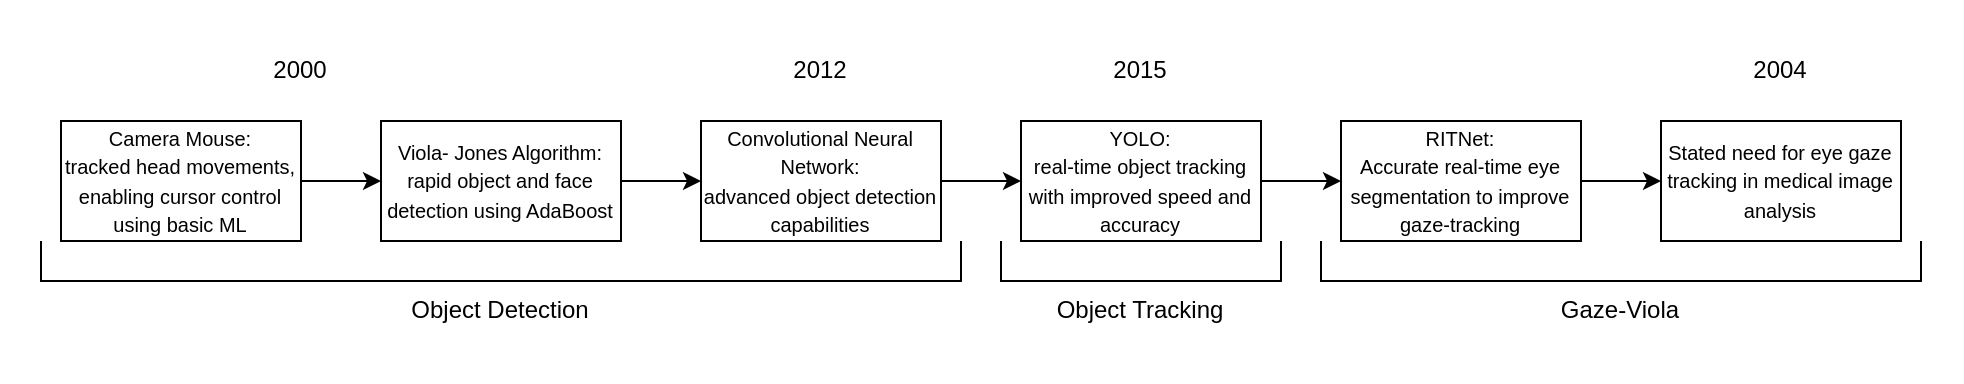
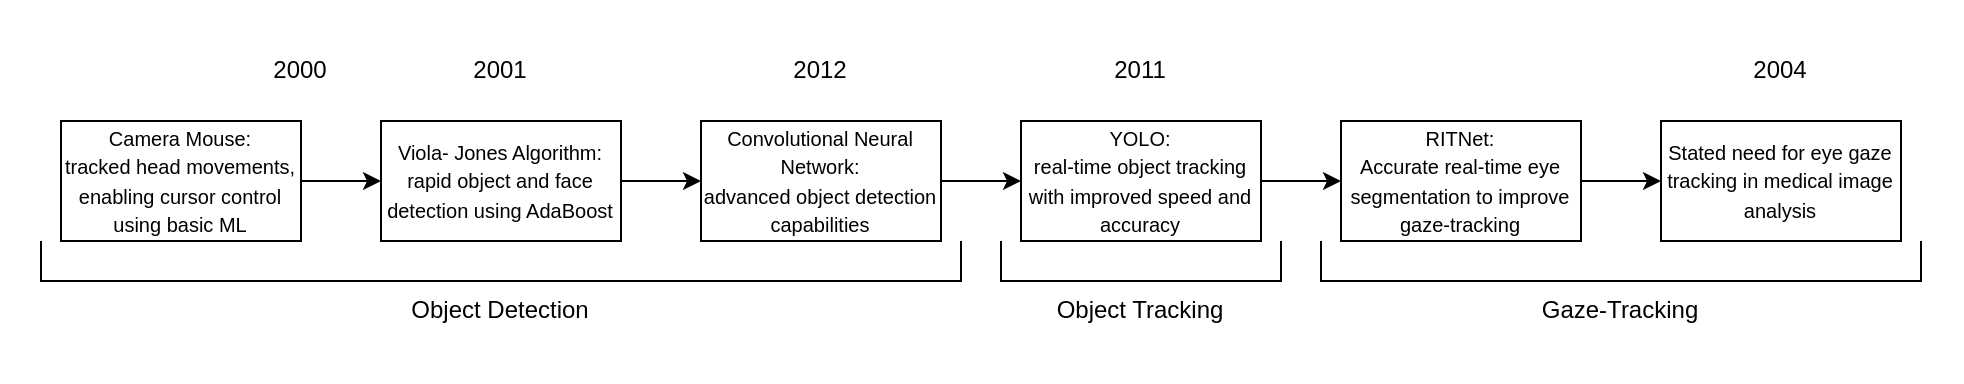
+ <mxCell id="6" value="2001" style="text;html=1;align=center;verticalAlign=middle;whiteSpace=wrap;rounded=0;" vertex="1" parent="1"><mxGeometry x="220" y="20" width="60" height="30" as="geometry" /></mxCell>
- <mxCell id="10" value="2015" style="text;html=1;align=center;verticalAlign=middle;whiteSpace=wrap;rounded=0;" vertex="1" parent="1"><mxGeometry x="540" y="20" width="60" height="30" as="geometry" /></mxCell>
+ <mxCell id="10" value="2011" style="text;html=1;align=center;verticalAlign=middle;whiteSpace=wrap;rounded=0;" vertex="1" parent="1"><mxGeometry x="540" y="20" width="60" height="30" as="geometry" /></mxCell>
- <mxCell id="22" value="Gaze-Viola" style="text;html=1;align=center;verticalAlign=middle;whiteSpace=wrap;rounded=0;" vertex="1" parent="1"><mxGeometry x="760" y="140" width="100" height="30" as="geometry" /></mxCell>
+ <mxCell id="22" value="Gaze-Tracking" style="text;html=1;align=center;verticalAlign=middle;whiteSpace=wrap;rounded=0;" vertex="1" parent="1"><mxGeometry x="760" y="140" width="100" height="30" as="geometry" /></mxCell>
